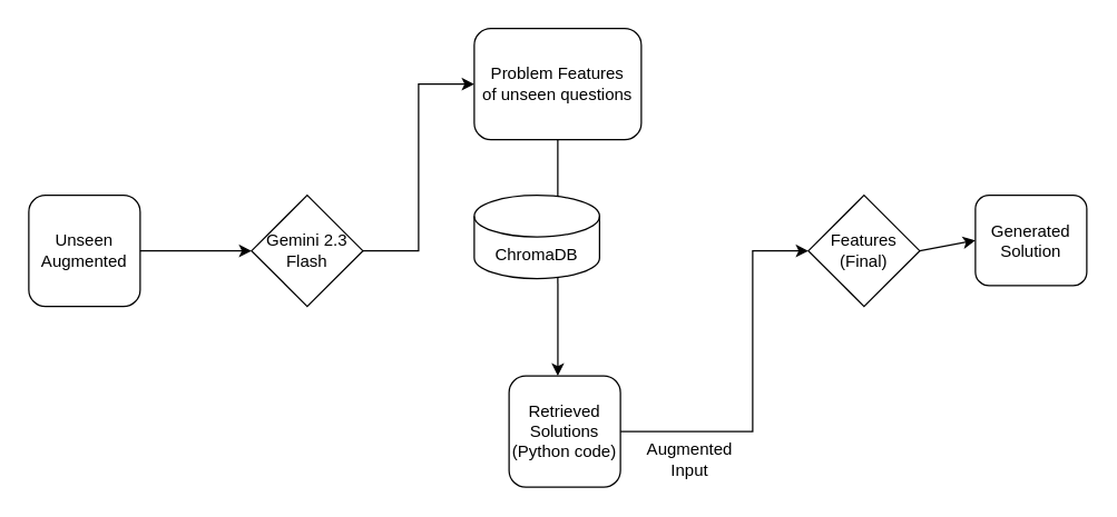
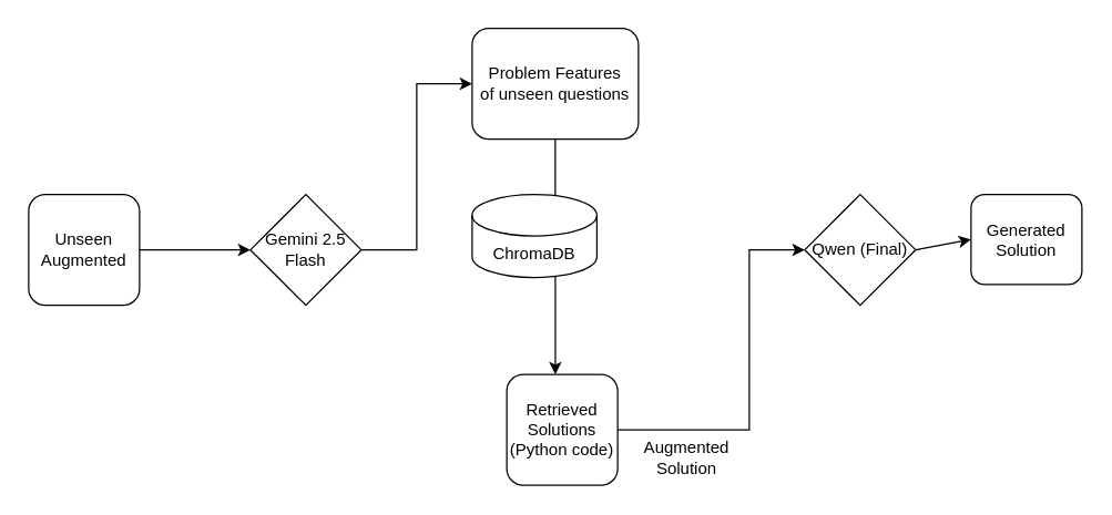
- <mxCell id="4" value="Gemini 2.3 Flash" style="rhombus;whiteSpace=wrap;html=1;" parent="1" vertex="1"><mxGeometry x="180" y="140" width="80" height="80" as="geometry" /></mxCell>
+ <mxCell id="4" value="Gemini 2.5 Flash" style="rhombus;whiteSpace=wrap;html=1;" parent="1" vertex="1"><mxGeometry x="180" y="140" width="80" height="80" as="geometry" /></mxCell>
- <mxCell id="12" value="Features (Final)" style="rhombus;whiteSpace=wrap;html=1;" parent="1" vertex="1"><mxGeometry x="580" y="140" width="80" height="80" as="geometry" /></mxCell>
+ <mxCell id="12" value="Qwen (Final)" style="rhombus;whiteSpace=wrap;html=1;" parent="1" vertex="1"><mxGeometry x="580" y="140" width="80" height="80" as="geometry" /></mxCell>
- <mxCell id="10" value="Augmented Input" style="text;html=1;strokeColor=none;fillColor=none;align=center;verticalAlign=middle;whiteSpace=wrap;overflow=hidden;" parent="1" vertex="1"><mxGeometry x="460" y="310" width="70" height="40" as="geometry" /></mxCell>
+ <mxCell id="10" value="Augmented Solution" style="text;html=1;strokeColor=none;fillColor=none;align=center;verticalAlign=middle;whiteSpace=wrap;overflow=hidden;" parent="1" vertex="1"><mxGeometry x="460" y="310" width="70" height="40" as="geometry" /></mxCell>
